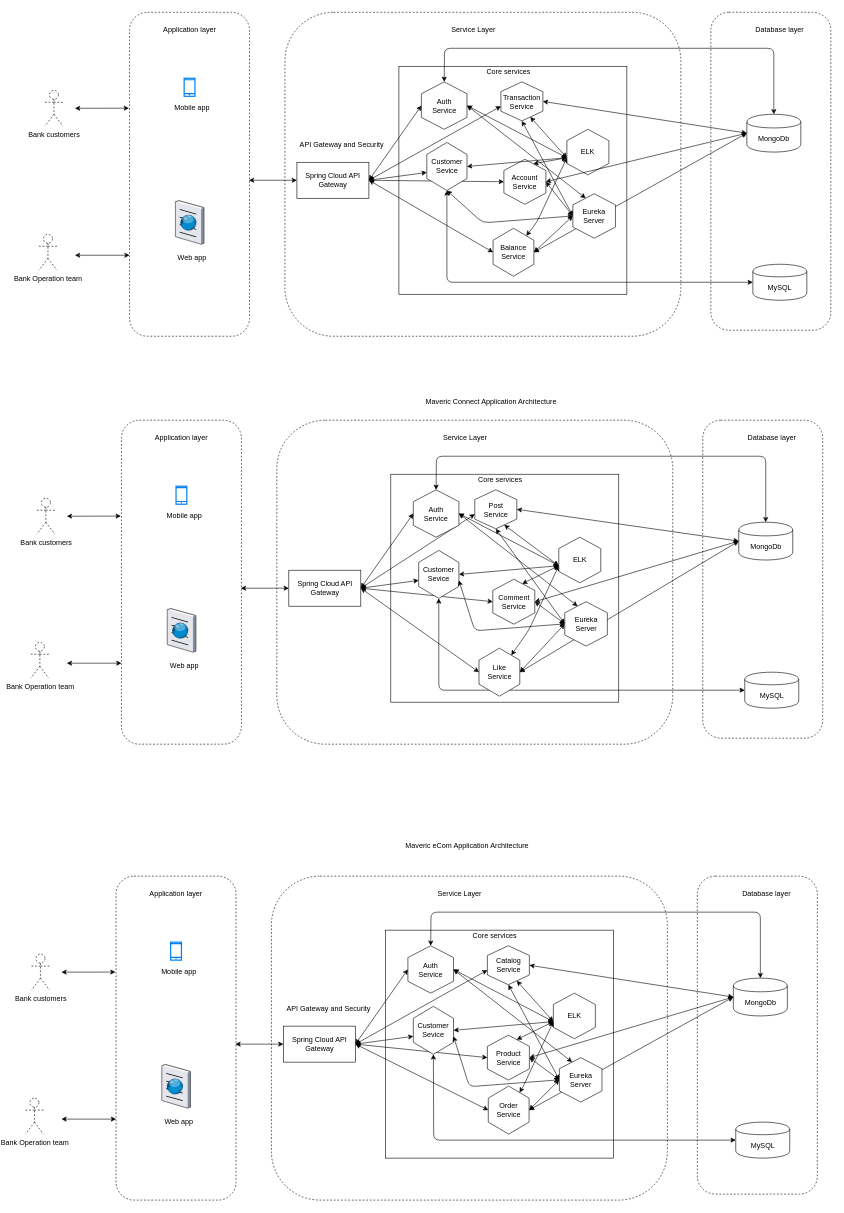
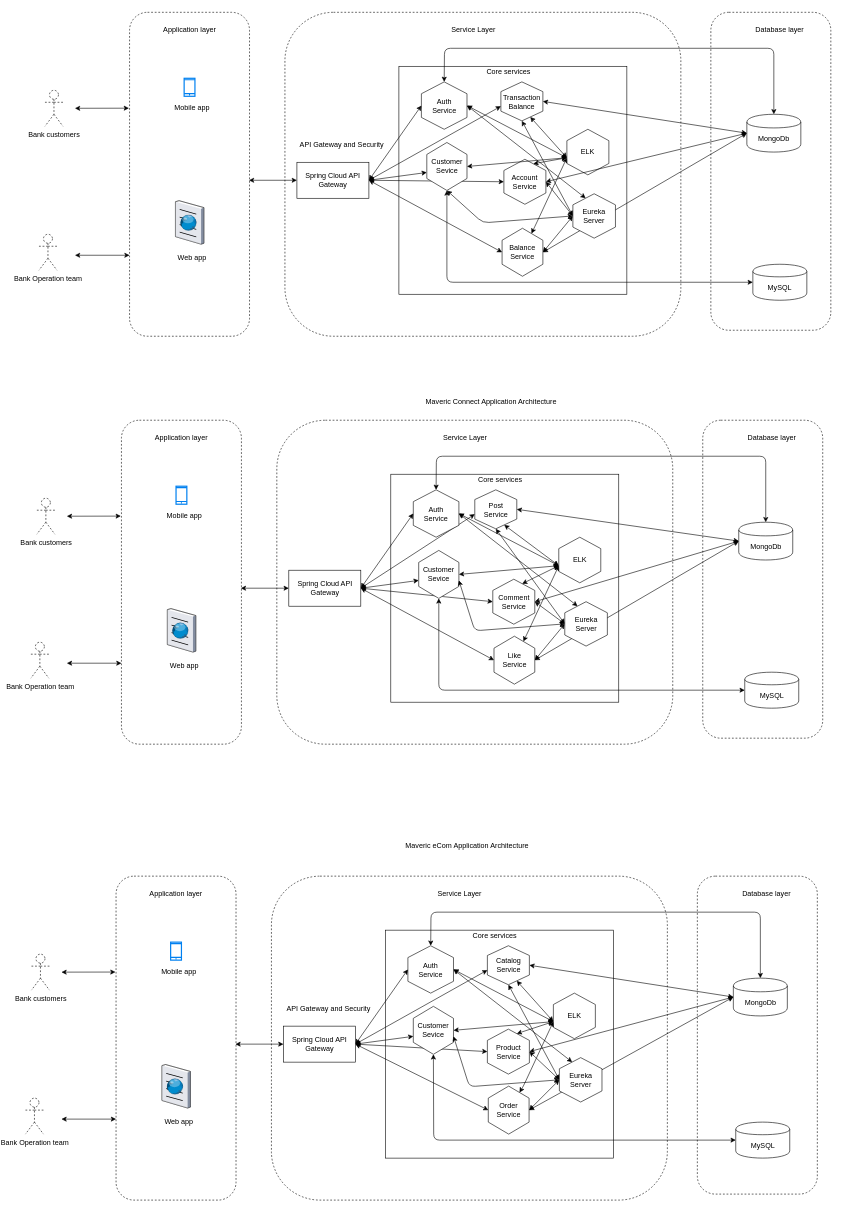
- <mxCell id="15" value="Transaction&lt;br&gt;Service" style="shape=hexagon;perimeter=hexagonPerimeter2;whiteSpace=wrap;html=1;direction=south;" vertex="1" parent="1"><mxGeometry x="813" y="136" width="70" height="65" as="geometry" /></mxCell>
+ <mxCell id="15" value="Transaction&lt;br&gt;Balance" style="shape=hexagon;perimeter=hexagonPerimeter2;whiteSpace=wrap;html=1;direction=south;" vertex="1" parent="1"><mxGeometry x="813" y="136" width="70" height="65" as="geometry" /></mxCell>
- <mxCell id="43" value="Balance&lt;br&gt;Service" style="shape=hexagon;perimeter=hexagonPerimeter2;whiteSpace=wrap;html=1;direction=south;" vertex="1" parent="1"><mxGeometry x="800" y="380" width="68" height="80" as="geometry" /></mxCell>
+ <mxCell id="43" value="Balance&lt;br&gt;Service" style="shape=hexagon;perimeter=hexagonPerimeter2;whiteSpace=wrap;html=1;direction=south;" vertex="1" parent="1"><mxGeometry x="815" y="380" width="68" height="80" as="geometry" /></mxCell>
- <mxCell id="90" value="Like&lt;br&gt;Service" style="shape=hexagon;perimeter=hexagonPerimeter2;whiteSpace=wrap;html=1;direction=south;" vertex="1" parent="1"><mxGeometry x="776.5" y="1080" width="68" height="80" as="geometry" /></mxCell>
+ <mxCell id="90" value="Like&lt;br&gt;Service" style="shape=hexagon;perimeter=hexagonPerimeter2;whiteSpace=wrap;html=1;direction=south;" vertex="1" parent="1"><mxGeometry x="801.5" y="1060" width="68" height="80" as="geometry" /></mxCell>
- <mxCell id="109" value="Product&lt;br&gt;Service" style="shape=hexagon;perimeter=hexagonPerimeter2;whiteSpace=wrap;html=1;direction=south;" vertex="1" parent="1"><mxGeometry x="790.5" y="1725" width="70" height="75" as="geometry" /></mxCell>
+ <mxCell id="109" value="Product&lt;br&gt;Service" style="shape=hexagon;perimeter=hexagonPerimeter2;whiteSpace=wrap;html=1;direction=south;" vertex="1" parent="1"><mxGeometry x="790.5" y="1715" width="70" height="75" as="geometry" /></mxCell>
